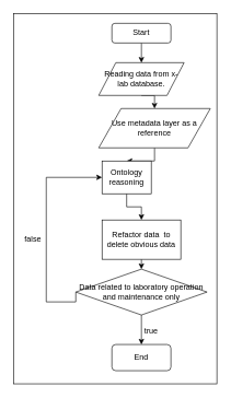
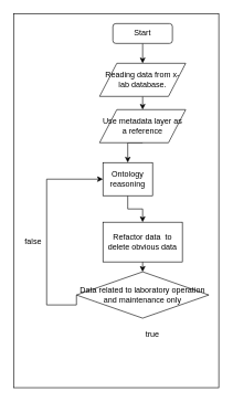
- <mxCell id="9" value="Use metadata layer as a reference" style="shape=parallelogram;perimeter=parallelogramPerimeter;whiteSpace=wrap;html=1;" vertex="1" parent="1"><mxGeometry x="150" y="165" width="170" height="60" as="geometry" /></mxCell>
+ <mxCell id="9" value="Use metadata layer as a reference" style="shape=parallelogram;perimeter=parallelogramPerimeter;whiteSpace=wrap;html=1;" vertex="1" parent="1"><mxGeometry x="150" y="165" width="130" height="50" as="geometry" /></mxCell>
- <mxCell id="14" style="edgeStyle=orthogonalEdgeStyle;rounded=0;orthogonalLoop=1;jettySize=auto;html=1;exitX=0.5;exitY=1;exitDx=0;exitDy=0;entryX=0.5;entryY=0;entryDx=0;entryDy=0;" edge="1" parent="1" source="16" target="5"><mxGeometry relative="1" as="geometry" /></mxCell>
- <mxCell id="5" value="End" style="rounded=1;whiteSpace=wrap;html=1;" vertex="1" parent="1"><mxGeometry x="170" y="525" width="90" height="40" as="geometry" /></mxCell>
